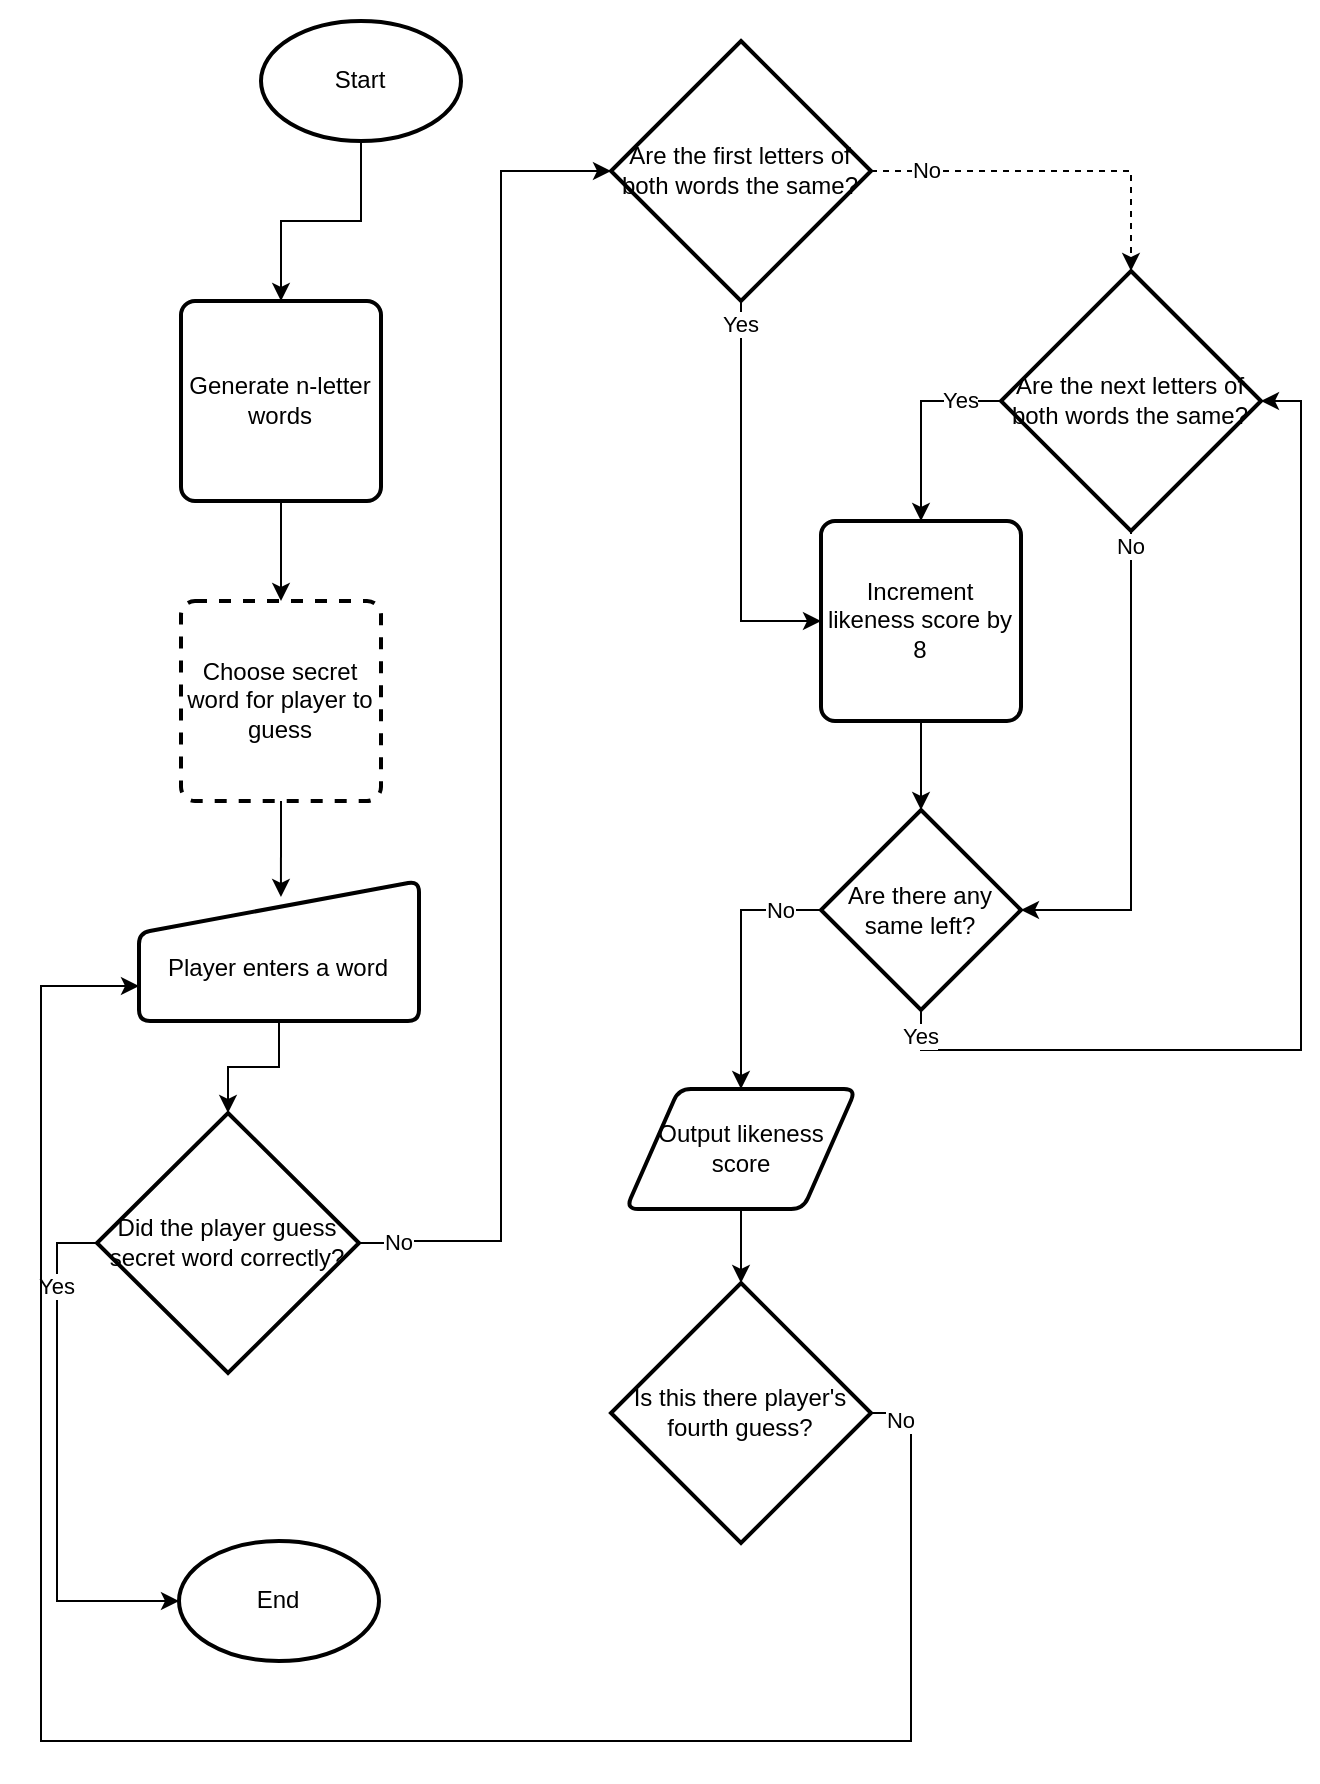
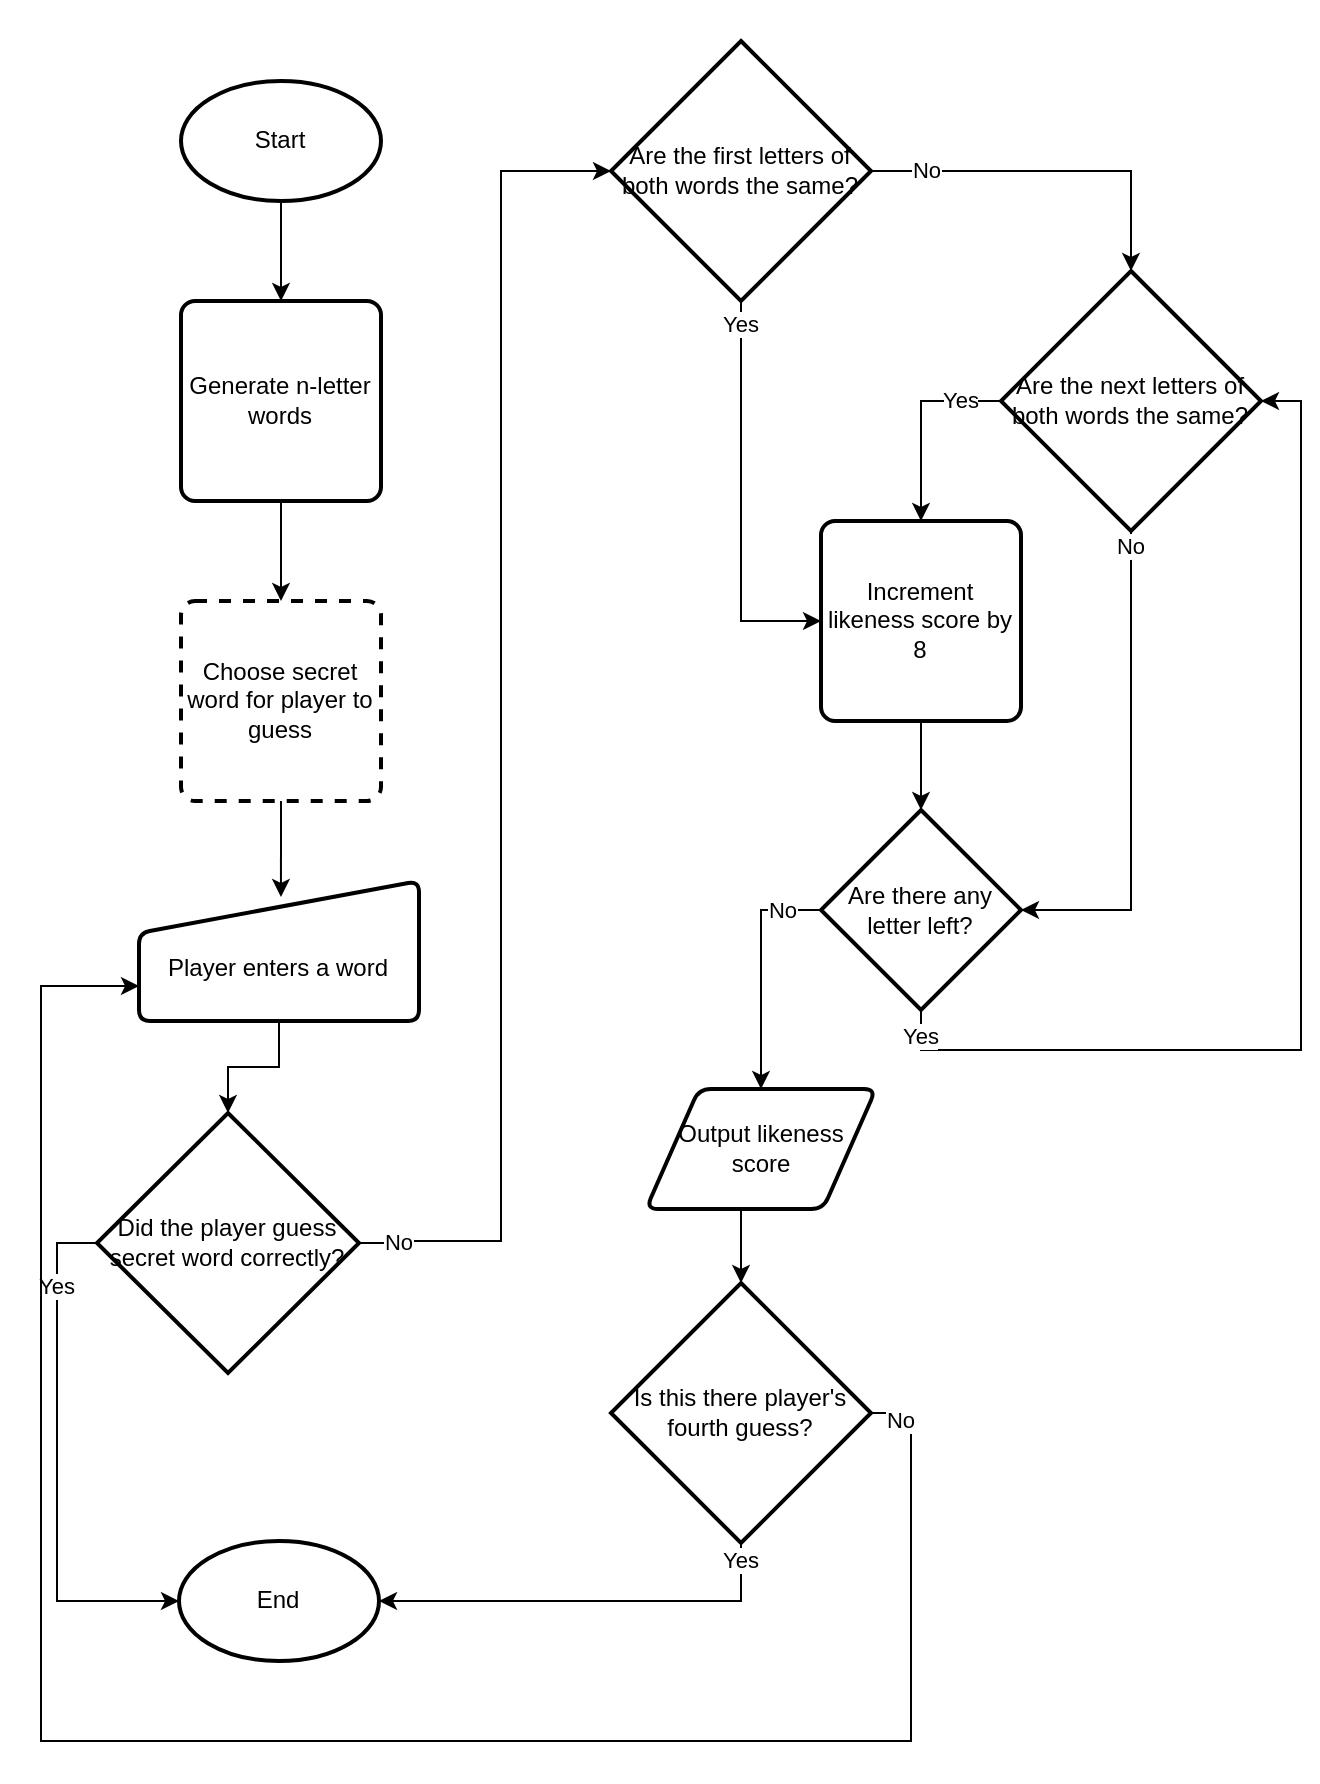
- <mxCell id="3" value="Start" style="strokeWidth=2;html=1;shape=mxgraph.flowchart.start_1;whiteSpace=wrap;" vertex="1" parent="1"><mxGeometry x="130" y="10" width="100" height="60" as="geometry" /></mxCell>
+ <mxCell id="3" value="Start" style="strokeWidth=2;html=1;shape=mxgraph.flowchart.start_1;whiteSpace=wrap;" vertex="1" parent="1"><mxGeometry x="90" y="40" width="100" height="60" as="geometry" /></mxCell>
- <mxCell id="20" value="No" style="edgeStyle=orthogonalEdgeStyle;rounded=0;orthogonalLoop=1;jettySize=auto;html=1;entryX=0.5;entryY=0;entryDx=0;entryDy=0;entryPerimeter=0;dashed=1;" edge="1" parent="1" source="21" target="24"><mxGeometry x="-0.688" relative="1" as="geometry"><mxPoint as="offset" /></mxGeometry></mxCell>
+ <mxCell id="20" value="No" style="edgeStyle=orthogonalEdgeStyle;rounded=0;orthogonalLoop=1;jettySize=auto;html=1;entryX=0.5;entryY=0;entryDx=0;entryDy=0;entryPerimeter=0;" edge="1" parent="1" source="21" target="24"><mxGeometry x="-0.688" relative="1" as="geometry"><mxPoint as="offset" /></mxGeometry></mxCell>
- <mxCell id="29" value="Are there any same left?" style="strokeWidth=2;html=1;shape=mxgraph.flowchart.decision;whiteSpace=wrap;" vertex="1" parent="1"><mxGeometry x="410" y="404.5" width="100" height="100" as="geometry" /></mxCell>
+ <mxCell id="29" value="Are there any letter left?" style="strokeWidth=2;html=1;shape=mxgraph.flowchart.decision;whiteSpace=wrap;" vertex="1" parent="1"><mxGeometry x="410" y="404.5" width="100" height="100" as="geometry" /></mxCell>
- <mxCell id="14" value="Output likeness score" style="shape=parallelogram;html=1;strokeWidth=2;perimeter=parallelogramPerimeter;whiteSpace=wrap;rounded=1;arcSize=12;size=0.23;" vertex="1" parent="1"><mxGeometry x="312.5" y="544" width="115" height="60" as="geometry" /></mxCell>
+ <mxCell id="14" value="Output likeness score" style="shape=parallelogram;html=1;strokeWidth=2;perimeter=parallelogramPerimeter;whiteSpace=wrap;rounded=1;arcSize=12;size=0.23;" vertex="1" parent="1"><mxGeometry x="322.5" y="544" width="115" height="60" as="geometry" /></mxCell>
+ <mxCell id="17" value="Yes" style="edgeStyle=orthogonalEdgeStyle;rounded=0;orthogonalLoop=1;jettySize=auto;html=1;exitX=0.5;exitY=1;exitDx=0;exitDy=0;exitPerimeter=0;entryX=1;entryY=0.5;entryDx=0;entryDy=0;entryPerimeter=0;" edge="1" parent="1" source="18" target="12"><mxGeometry x="-0.911" relative="1" as="geometry"><mxPoint as="offset" /></mxGeometry></mxCell>
